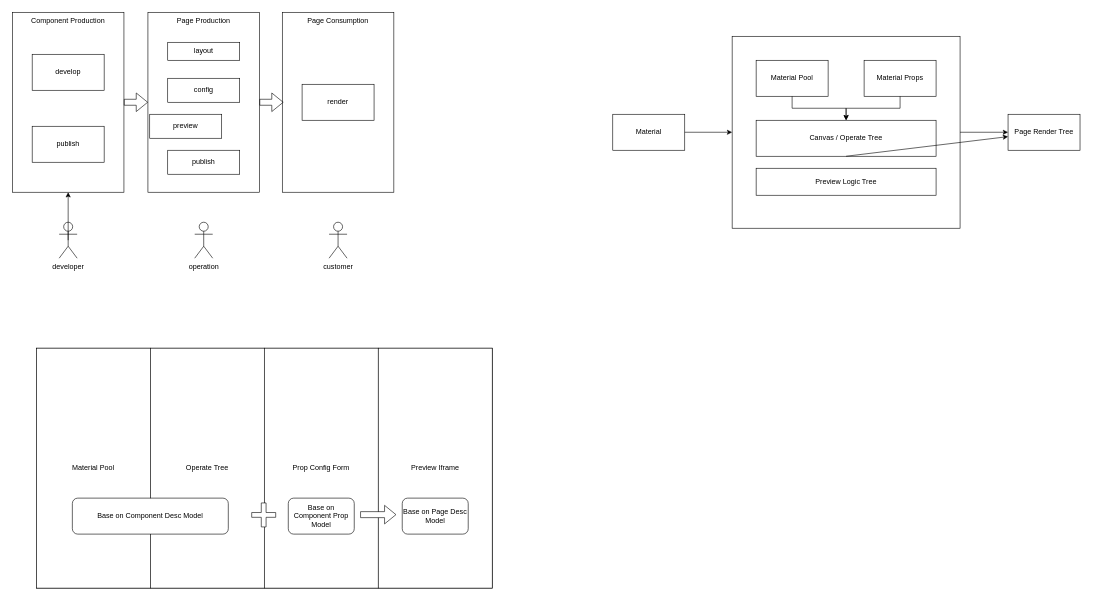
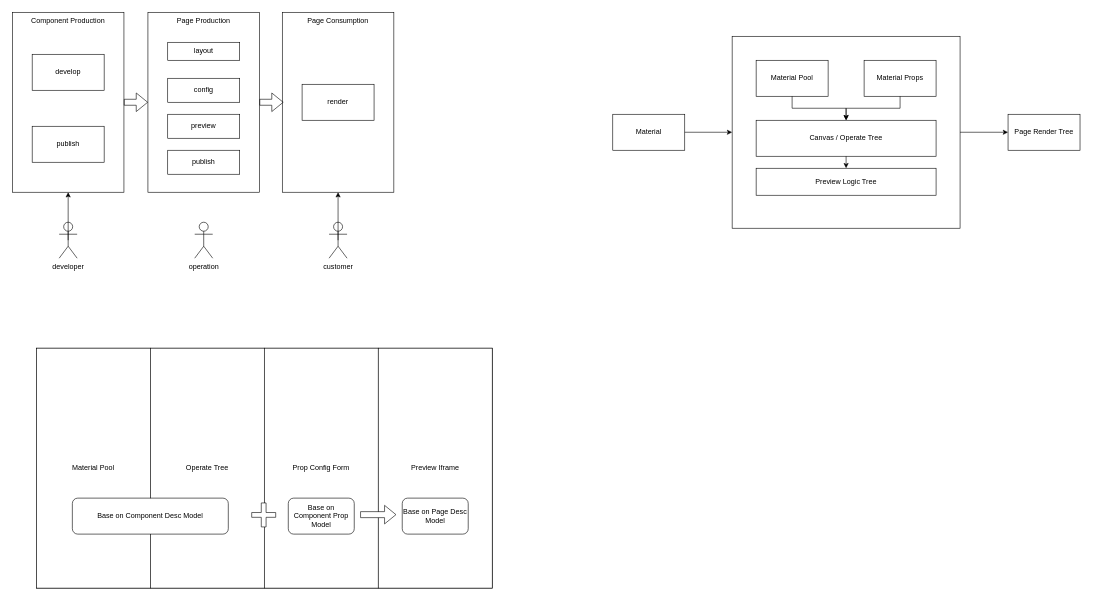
- <mxCell id="12" value="preview" style="rounded=0;whiteSpace=wrap;html=1;" parent="1" vertex="1"><mxGeometry x="249" y="190" width="120" height="40" as="geometry" /></mxCell>
+ <mxCell id="12" value="preview" style="rounded=0;whiteSpace=wrap;html=1;" parent="1" vertex="1"><mxGeometry x="279" y="190" width="120" height="40" as="geometry" /></mxCell>
- <mxCell id="40" value="" style="endArrow=classic;html=1;rounded=0;exitX=0.5;exitY=1;exitDx=0;exitDy=0;" edge="1" parent="1" source="33" target="35"><mxGeometry width="50" height="50" relative="1" as="geometry"><mxPoint x="1450" y="470" as="sourcePoint" /><mxPoint x="1500" y="420" as="targetPoint" /></mxGeometry></mxCell>
+ <mxCell id="40" value="" style="endArrow=classic;html=1;rounded=0;exitX=0.5;exitY=1;exitDx=0;exitDy=0;" edge="1" parent="1" source="33" target="34"><mxGeometry width="50" height="50" relative="1" as="geometry"><mxPoint x="1450" y="470" as="sourcePoint" /><mxPoint x="1500" y="420" as="targetPoint" /></mxGeometry></mxCell>
+ <mxCell id="18" value="" style="endArrow=classic;html=1;rounded=0;exitX=0.5;exitY=0.5;exitDx=0;exitDy=0;exitPerimeter=0;entryX=0.5;entryY=1;entryDx=0;entryDy=0;" parent="1" source="9" target="6" edge="1"><mxGeometry width="50" height="50" relative="1" as="geometry"><mxPoint x="349" y="410" as="sourcePoint" /><mxPoint x="349" y="330" as="targetPoint" /></mxGeometry></mxCell>
